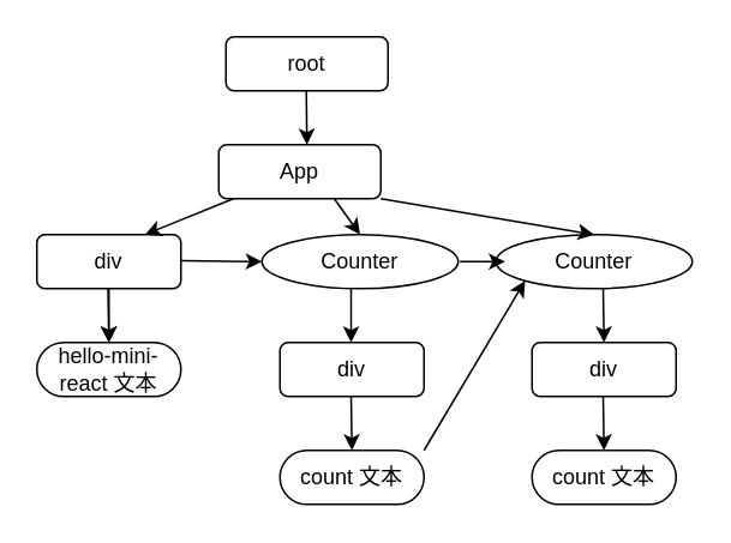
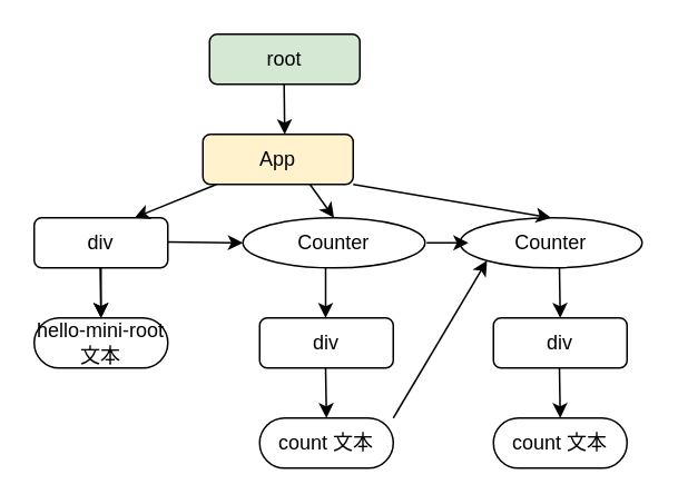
- <mxCell id="2" value="root" style="rounded=1;whiteSpace=wrap;html=1;" parent="1" vertex="1"><mxGeometry x="125" y="20" width="90" height="30" as="geometry" /></mxCell>
+ <mxCell id="2" value="root" style="rounded=1;whiteSpace=wrap;html=1;fillColor=#d5e8d4;" parent="1" vertex="1"><mxGeometry x="125" y="20" width="90" height="30" as="geometry" /></mxCell>
- <mxCell id="13" value="App" style="rounded=1;whiteSpace=wrap;html=1;" parent="1" vertex="1"><mxGeometry x="121" y="80" width="90" height="30" as="geometry" /></mxCell>
+ <mxCell id="13" value="App" style="rounded=1;whiteSpace=wrap;html=1;fillColor=#fff2cc;" parent="1" vertex="1"><mxGeometry x="121" y="80" width="90" height="30" as="geometry" /></mxCell>
- <mxCell id="5" value="hello-mini-react 文本" style="rounded=1;whiteSpace=wrap;html=1;arcSize=50;" parent="1" vertex="1"><mxGeometry x="20" y="190" width="80" height="30" as="geometry" /></mxCell>
+ <mxCell id="5" value="hello-mini-root 文本" style="rounded=1;whiteSpace=wrap;html=1;arcSize=50;" parent="1" vertex="1"><mxGeometry x="20" y="190" width="80" height="30" as="geometry" /></mxCell>
